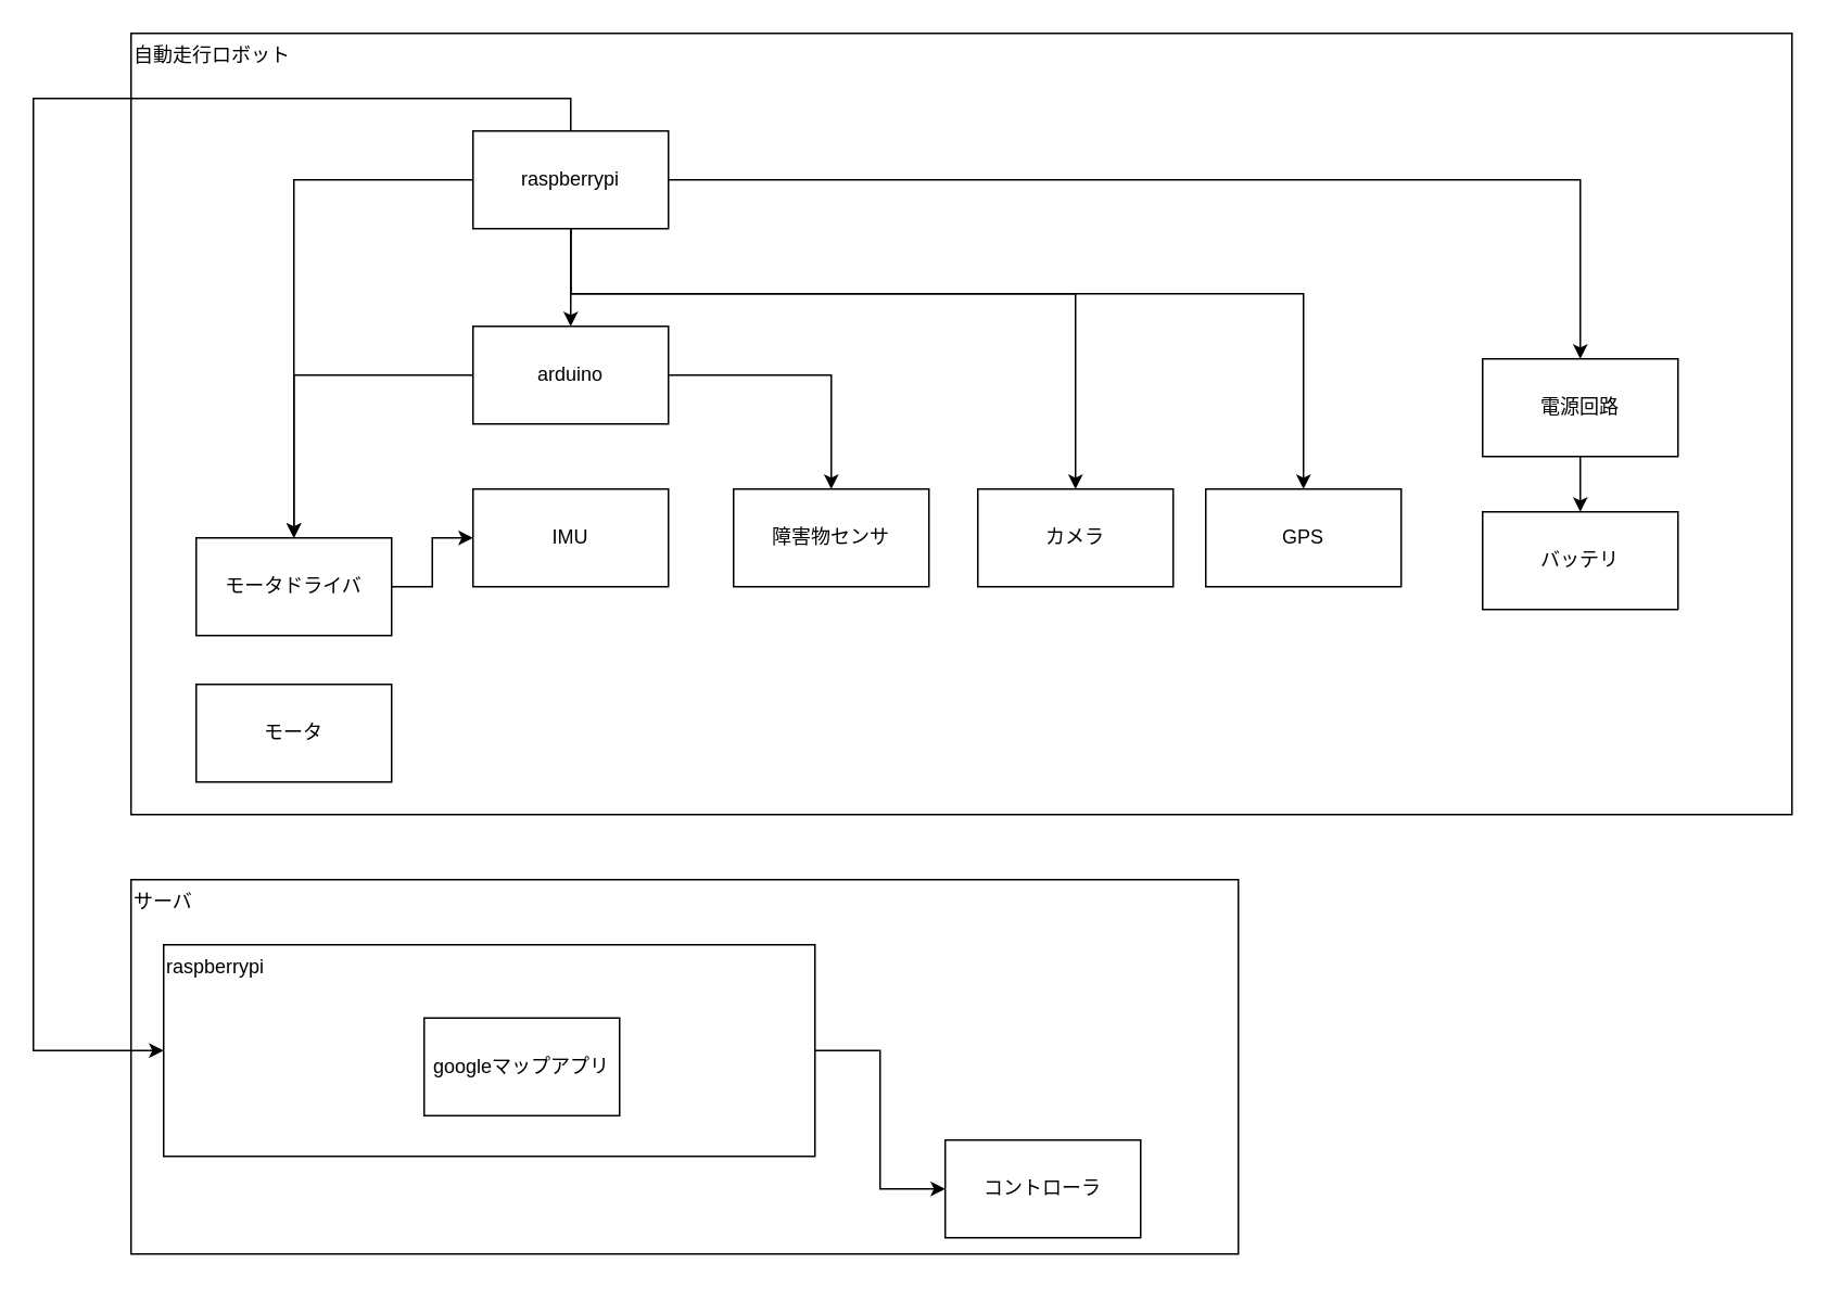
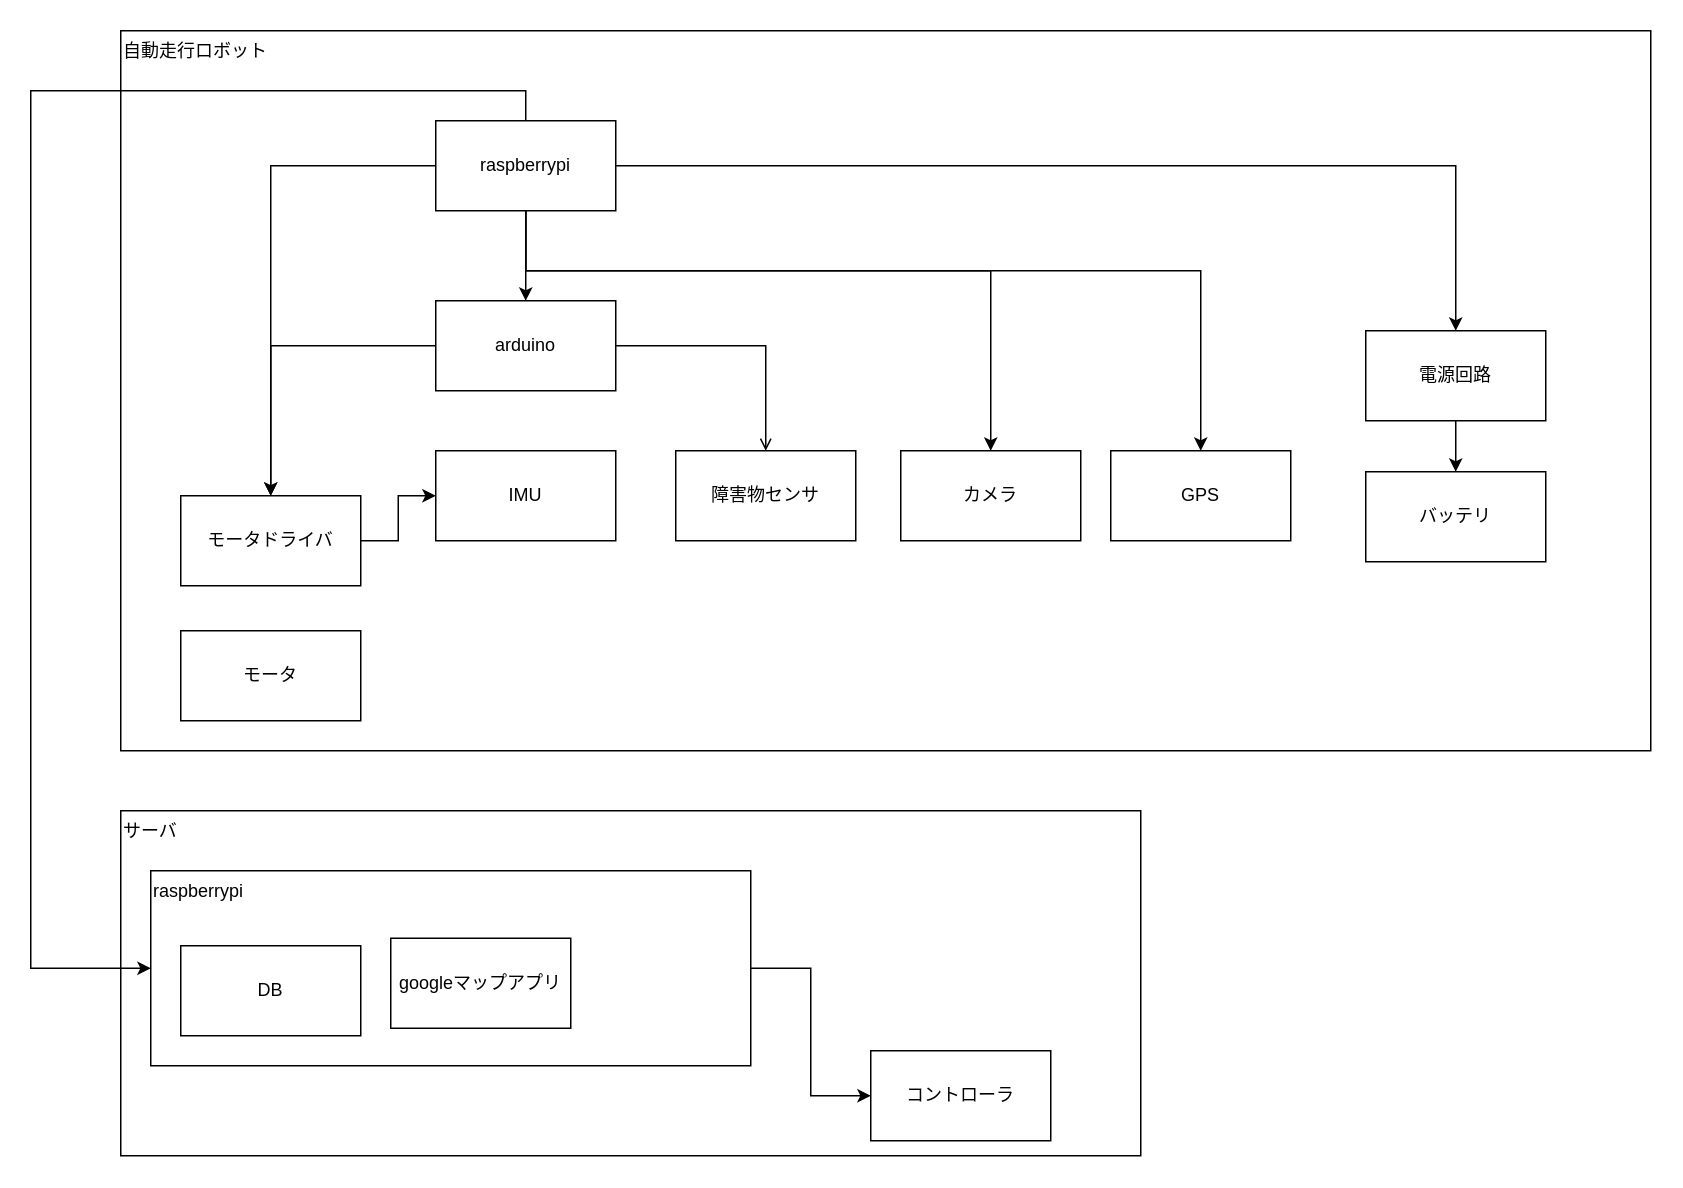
- <mxCell id="14" style="edgeStyle=orthogonalEdgeStyle;rounded=0;orthogonalLoop=1;jettySize=auto;html=1;exitX=1;exitY=0.5;exitDx=0;exitDy=0;" edge="1" parent="1" source="15" target="17"><mxGeometry relative="1" as="geometry" /></mxCell>
+ <mxCell id="14" style="edgeStyle=orthogonalEdgeStyle;rounded=0;orthogonalLoop=1;jettySize=auto;html=1;exitX=1;exitY=0.5;exitDx=0;exitDy=0;endArrow=open;" edge="1" parent="1" source="15" target="17"><mxGeometry relative="1" as="geometry" /></mxCell>
+ <mxCell id="27" value="DB" style="rounded=0;whiteSpace=wrap;html=1;labelBackgroundColor=none;fillColor=none;align=center;" vertex="1" parent="1"><mxGeometry x="120" y="630" width="120" height="60" as="geometry" /></mxCell>
